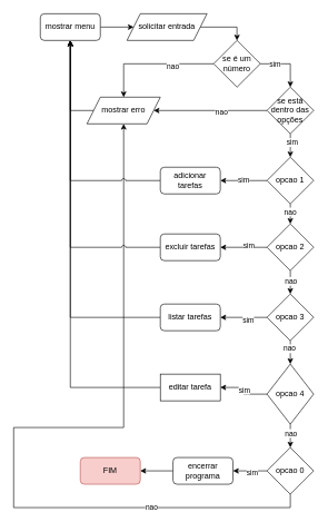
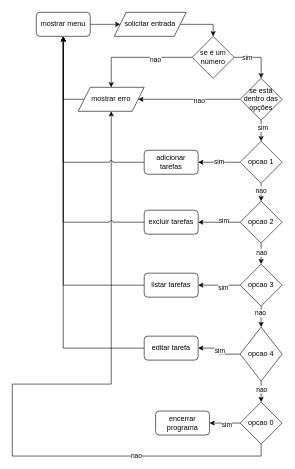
- <mxCell id="51" value="editar tarefa" style="whiteSpace=wrap;html=1;rounded=0;" vertex="1" parent="1"><mxGeometry x="240" y="560" width="90" height="40" as="geometry" /></mxCell>
+ <mxCell id="51" value="editar tarefa" style="rounded=1;whiteSpace=wrap;html=1;" vertex="1" parent="1"><mxGeometry x="240" y="560" width="90" height="40" as="geometry" /></mxCell>
- <mxCell id="9" value="FIM" style="rounded=1;whiteSpace=wrap;html=1;fillColor=#f8cecc;strokeColor=#b85450;" vertex="1" parent="1"><mxGeometry x="120" y="685" width="90" height="40" as="geometry" /></mxCell>
- <mxCell id="52" style="edgeStyle=orthogonalEdgeStyle;rounded=0;orthogonalLoop=1;jettySize=auto;html=1;exitX=0;exitY=0.5;exitDx=0;exitDy=0;entryX=1;entryY=0.5;entryDx=0;entryDy=0;" edge="1" parent="1" source="53" target="9"><mxGeometry relative="1" as="geometry" /></mxCell>
